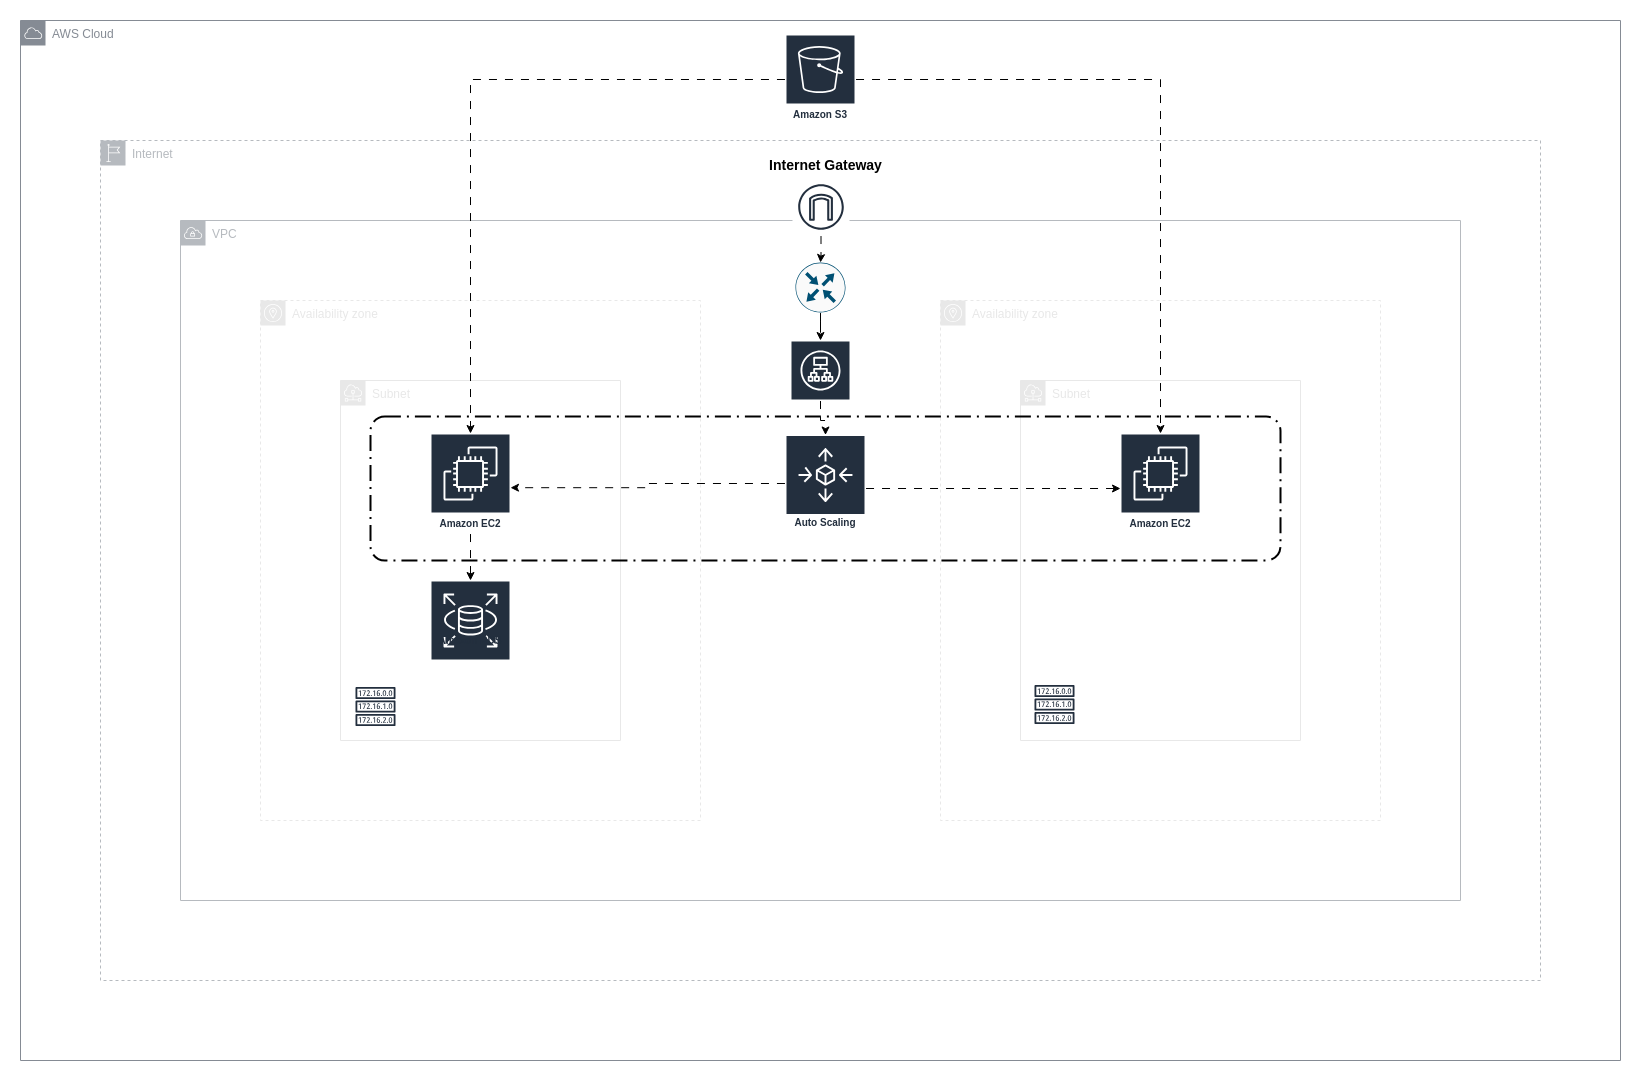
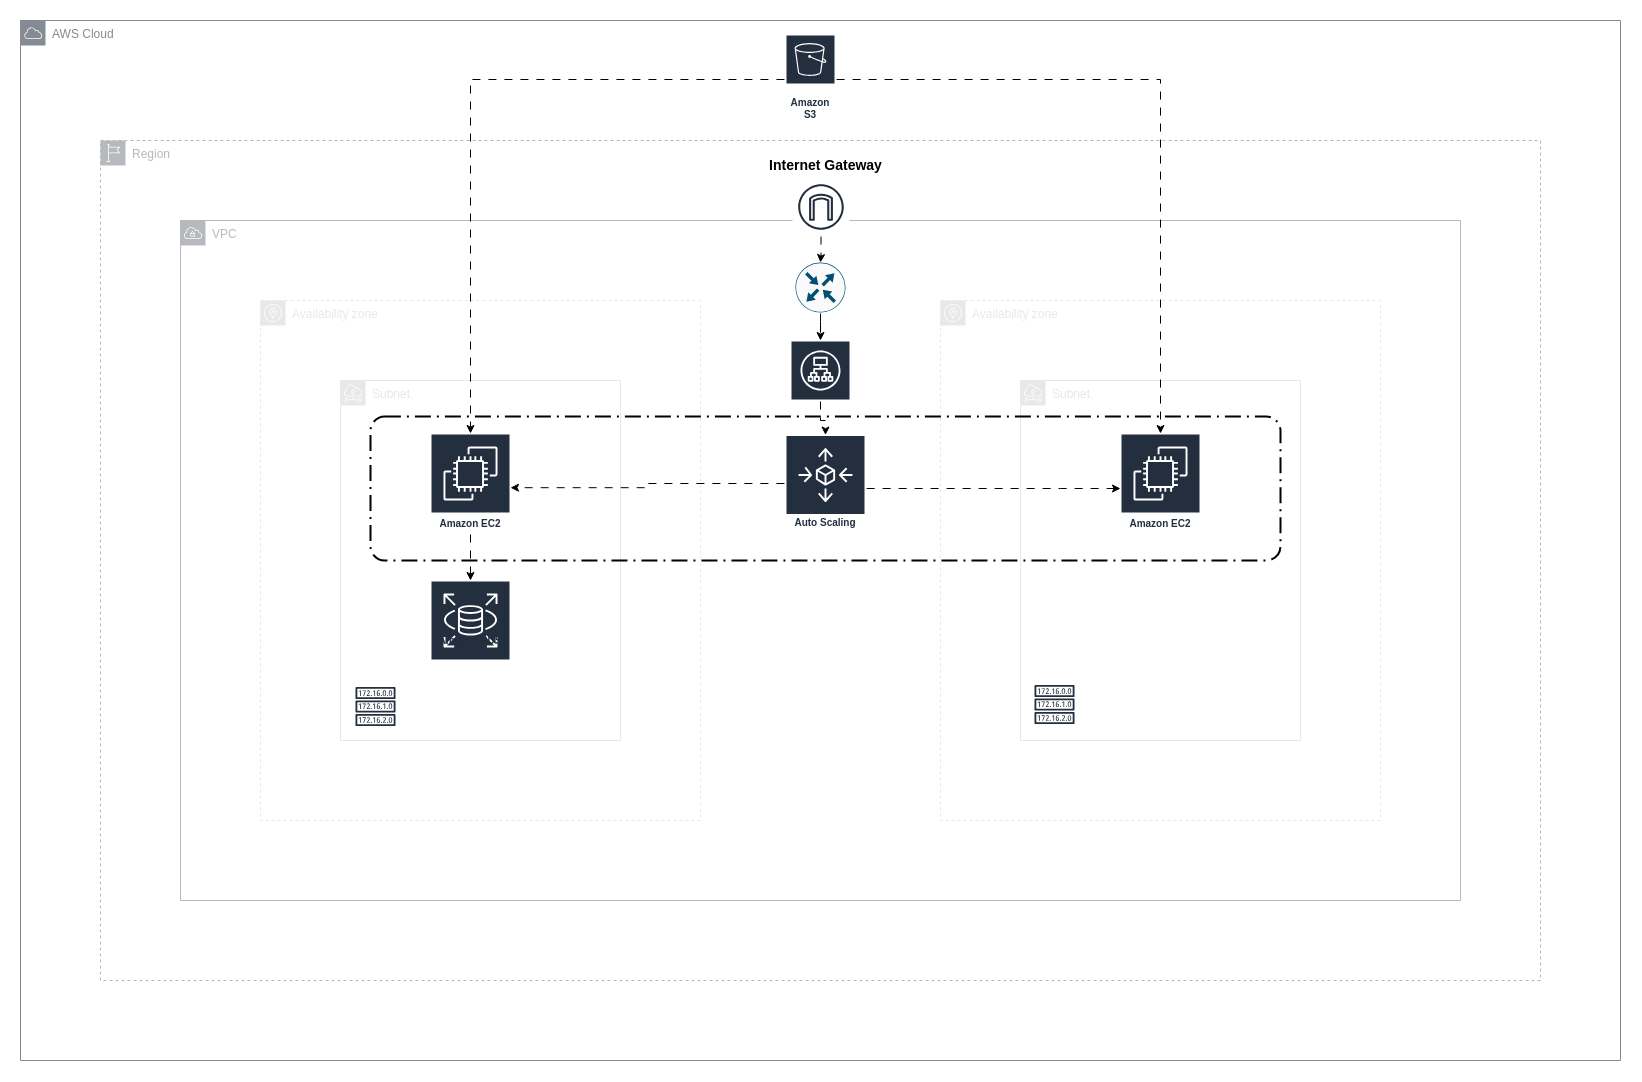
- <mxCell id="30" value="Amazon S3" style="sketch=0;outlineConnect=0;fontColor=#232F3E;gradientColor=none;strokeColor=#ffffff;fillColor=#232F3E;dashed=0;verticalLabelPosition=middle;verticalAlign=bottom;align=center;html=1;whiteSpace=wrap;fontSize=10;fontStyle=1;spacing=3;shape=mxgraph.aws4.productIcon;prIcon=mxgraph.aws4.s3;" vertex="1" parent="29"><mxGeometry x="785" y="34" width="70" height="90" as="geometry" /></mxCell>
+ <mxCell id="30" value="Amazon S3" style="sketch=0;outlineConnect=0;fontColor=#232F3E;gradientColor=none;strokeColor=#ffffff;fillColor=#232F3E;dashed=0;verticalLabelPosition=middle;verticalAlign=bottom;align=center;html=1;whiteSpace=wrap;fontSize=10;fontStyle=1;spacing=3;shape=mxgraph.aws4.productIcon;prIcon=mxgraph.aws4.s3;" vertex="1" parent="29"><mxGeometry x="785" y="34" width="50" height="90" as="geometry" /></mxCell>
- <mxCell id="4" value="Internet" style="sketch=0;outlineConnect=0;gradientColor=none;html=1;whiteSpace=wrap;fontSize=12;fontStyle=0;shape=mxgraph.aws4.group;grIcon=mxgraph.aws4.group_region;strokeColor=#B6BABF;fillColor=none;verticalAlign=top;align=left;spacingLeft=30;fontColor=#B6BABF;dashed=1;" vertex="1" parent="3"><mxGeometry x="100" width="1440" height="840" as="geometry" y="140" /></mxCell>
+ <mxCell id="4" value="Region" style="sketch=0;outlineConnect=0;gradientColor=none;html=1;whiteSpace=wrap;fontSize=12;fontStyle=0;shape=mxgraph.aws4.group;grIcon=mxgraph.aws4.group_region;strokeColor=#B6BABF;fillColor=none;verticalAlign=top;align=left;spacingLeft=30;fontColor=#B6BABF;dashed=1;" vertex="1" parent="3"><mxGeometry x="100" width="1440" height="840" as="geometry" y="140" /></mxCell>
